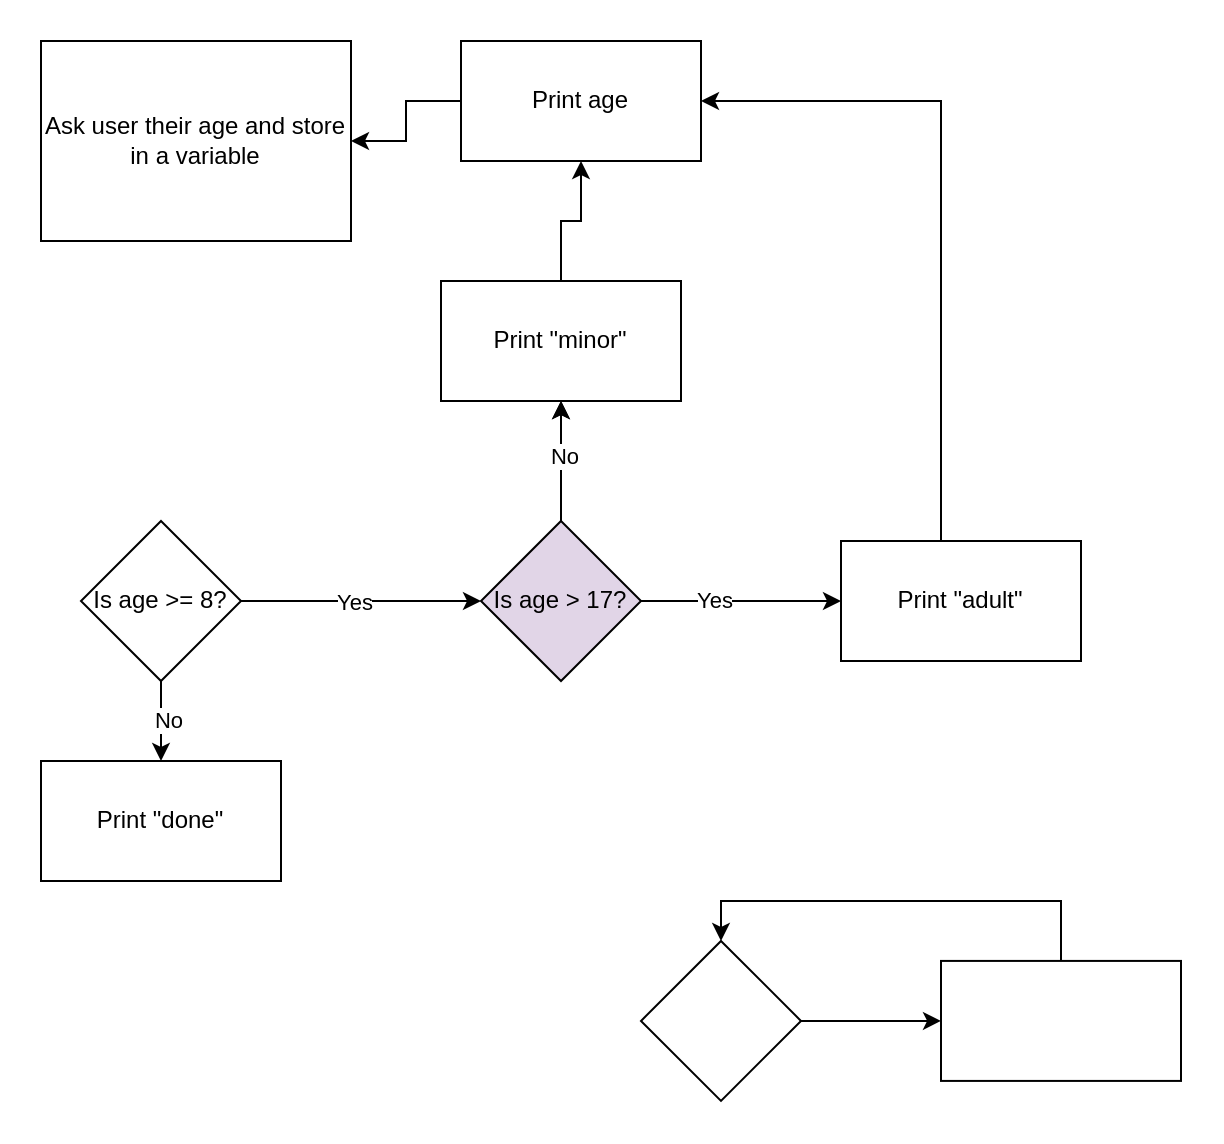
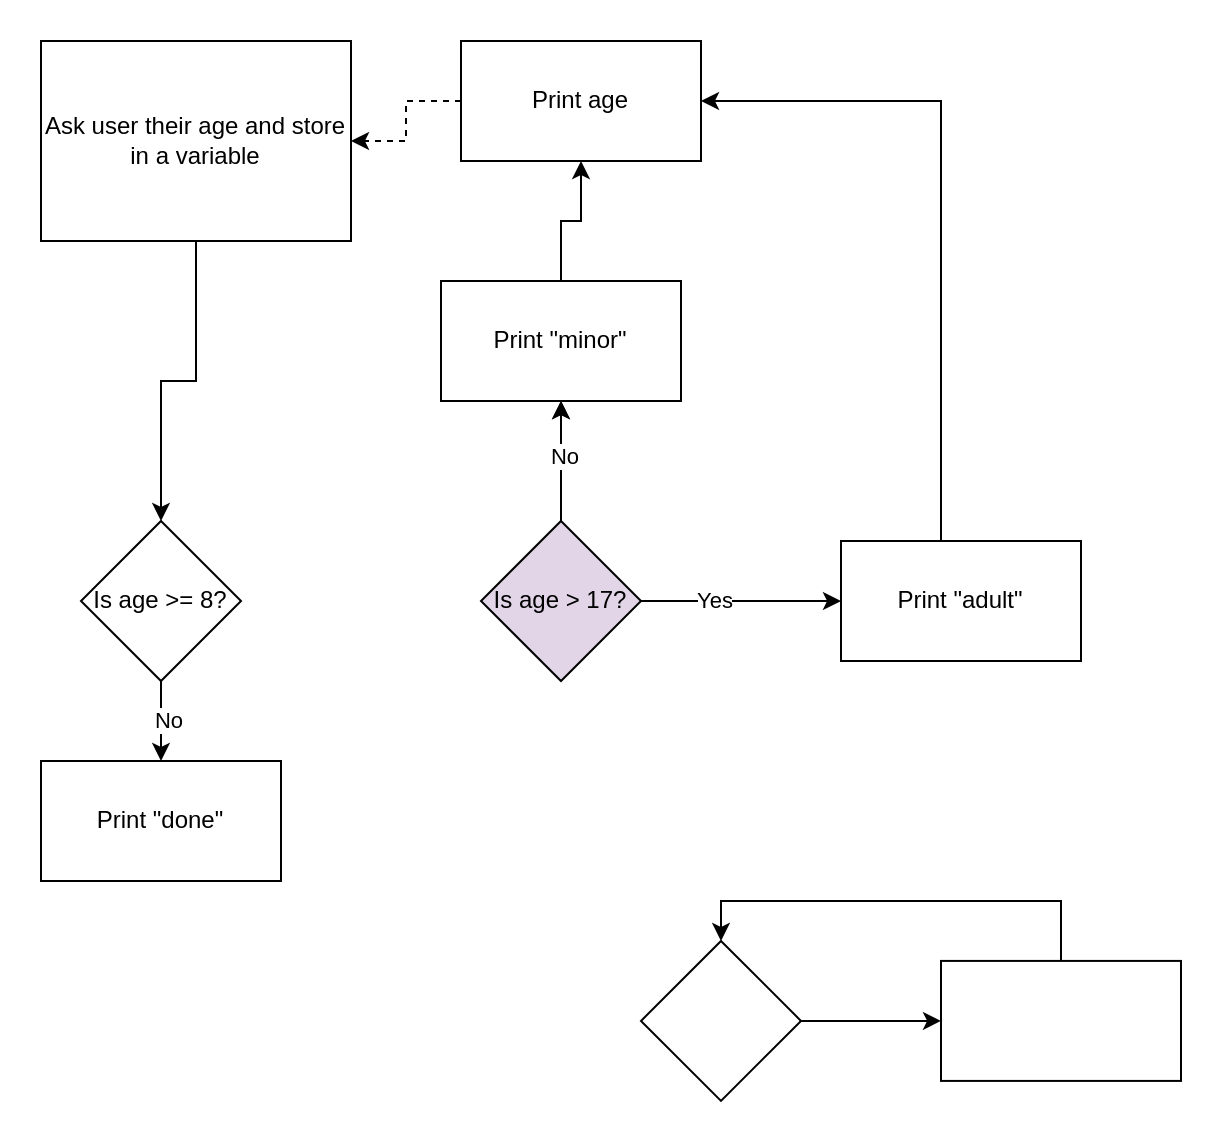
- <mxCell id="13" style="edgeStyle=orthogonalEdgeStyle;rounded=0;orthogonalLoop=1;jettySize=auto;html=1;entryX=1;entryY=0.5;entryDx=0;entryDy=0;" edge="1" parent="1" source="14" target="7"><mxGeometry relative="1" as="geometry" /></mxCell>
+ <mxCell id="13" style="edgeStyle=orthogonalEdgeStyle;rounded=0;orthogonalLoop=1;jettySize=auto;html=1;entryX=1;entryY=0.5;entryDx=0;entryDy=0;dashed=1;" edge="1" parent="1" source="14" target="7"><mxGeometry relative="1" as="geometry" /></mxCell>
+ <mxCell id="6" style="edgeStyle=orthogonalEdgeStyle;rounded=0;orthogonalLoop=1;jettySize=auto;html=1;entryX=0.5;entryY=0;entryDx=0;entryDy=0;" edge="1" parent="1" source="7" target="12"><mxGeometry relative="1" as="geometry" /></mxCell>
- <mxCell id="10" style="edgeStyle=orthogonalEdgeStyle;rounded=0;orthogonalLoop=1;jettySize=auto;html=1;entryX=0;entryY=0.5;entryDx=0;entryDy=0;" edge="1" parent="1" source="12" target="21"><mxGeometry relative="1" as="geometry" /></mxCell>
- <mxCell id="11" value="Yes" style="edgeLabel;html=1;align=center;verticalAlign=middle;resizable=0;points=[];" vertex="1" connectable="0" parent="10"><mxGeometry x="-0.075" relative="1" as="geometry"><mxPoint as="offset" /></mxGeometry></mxCell>
